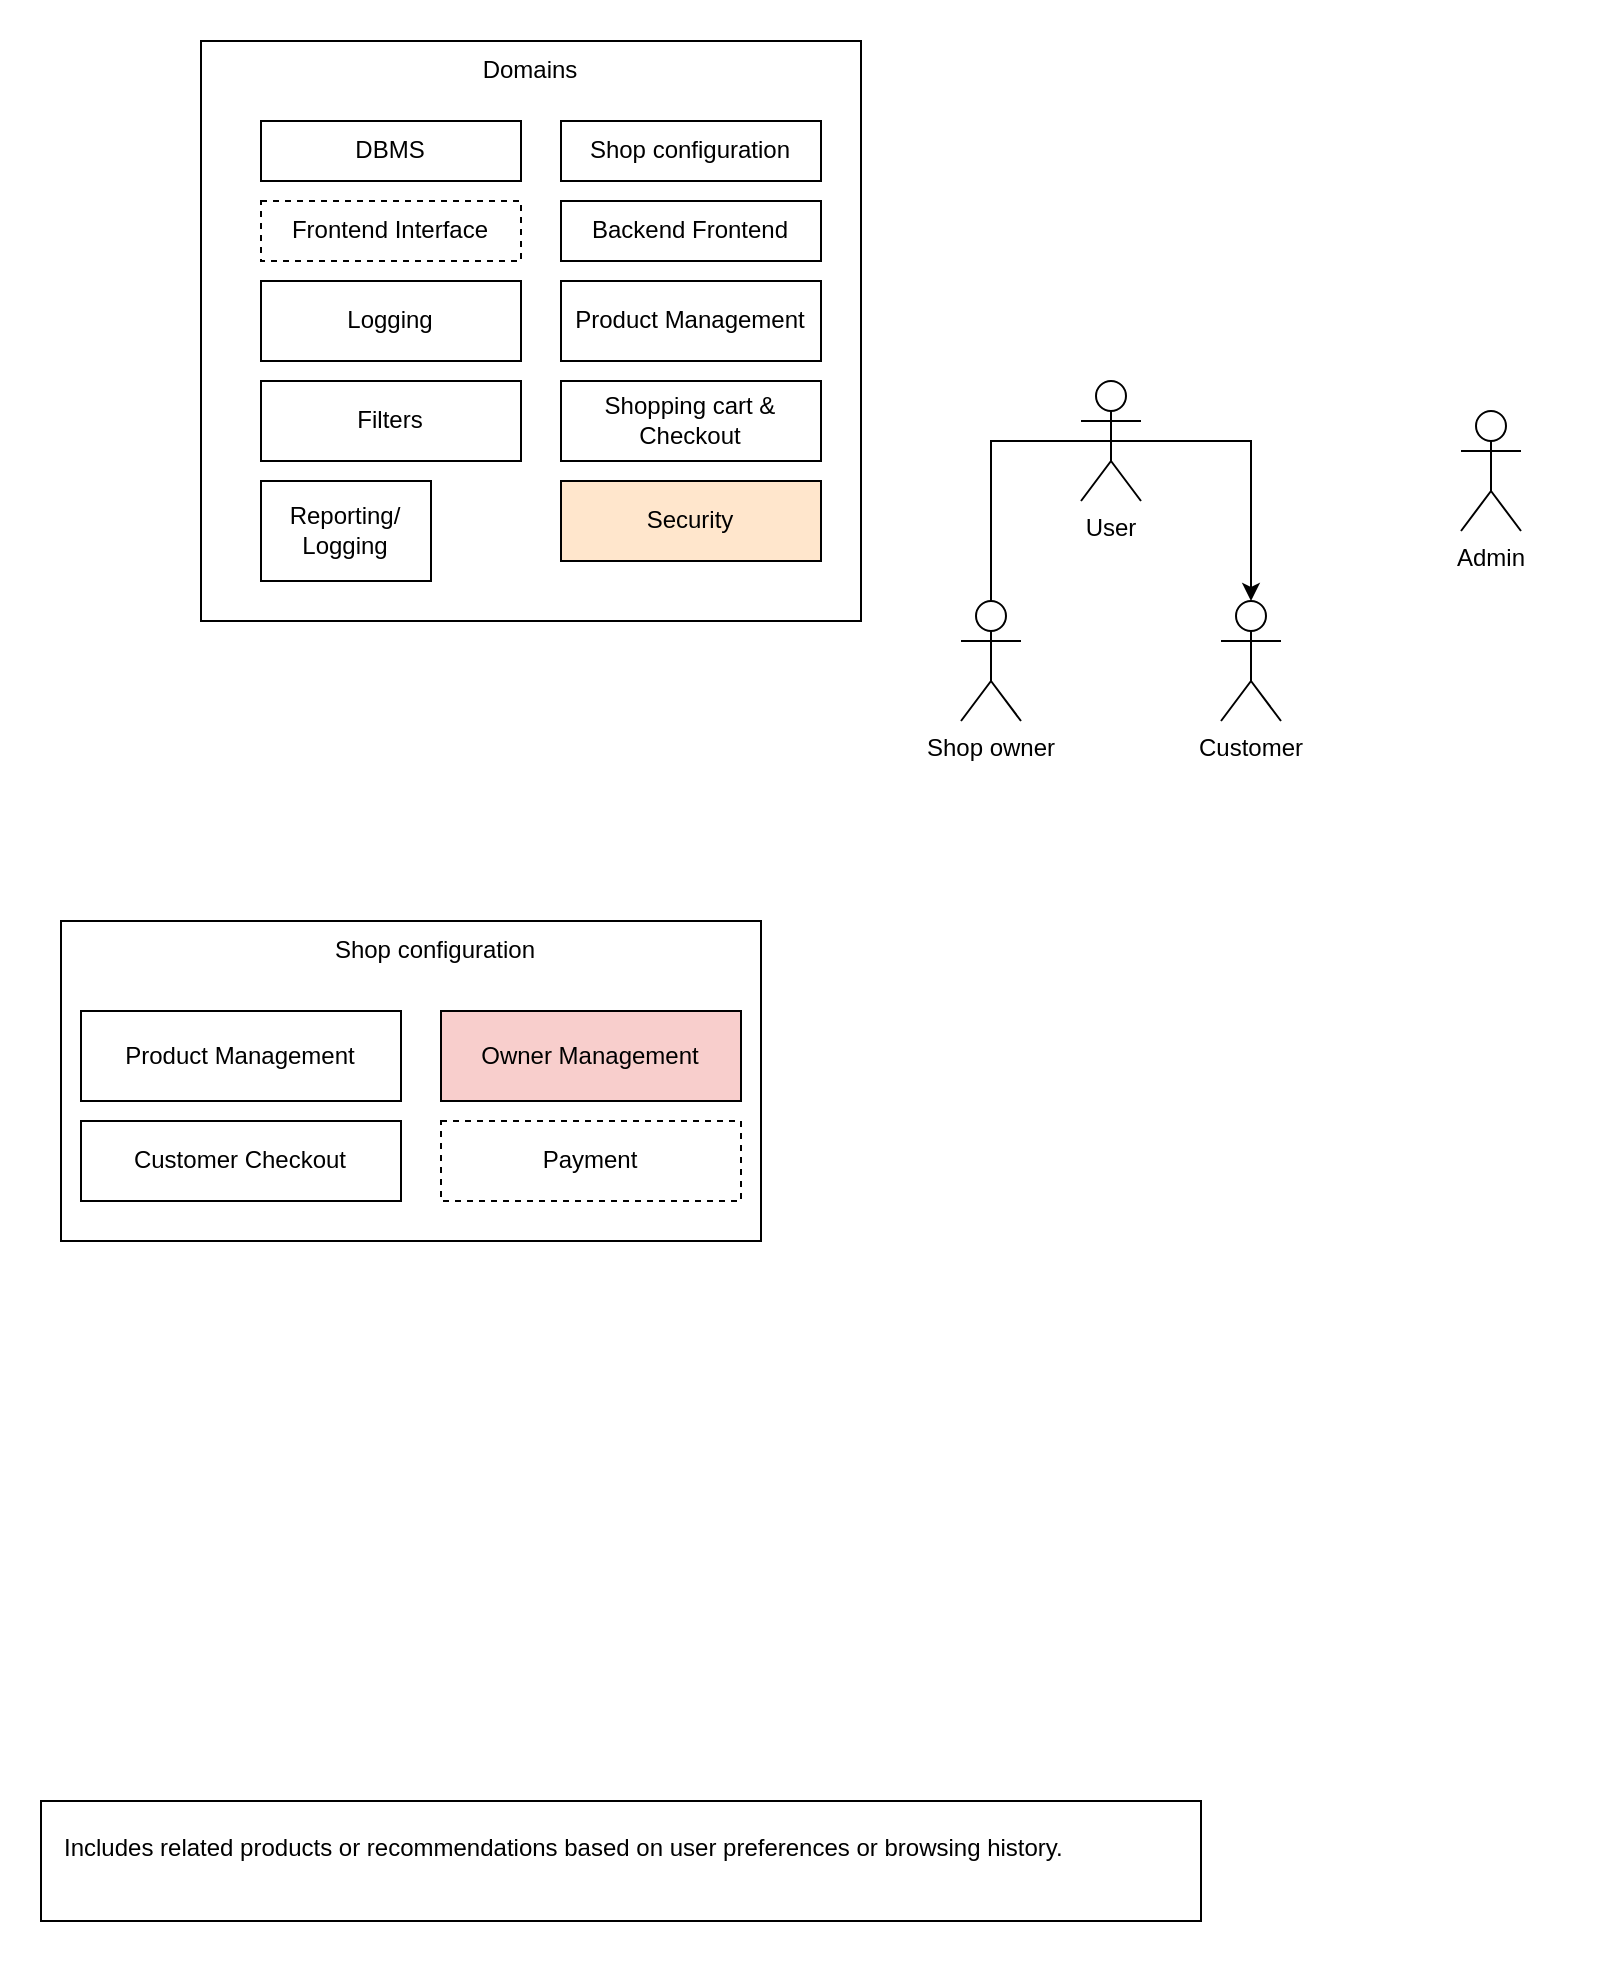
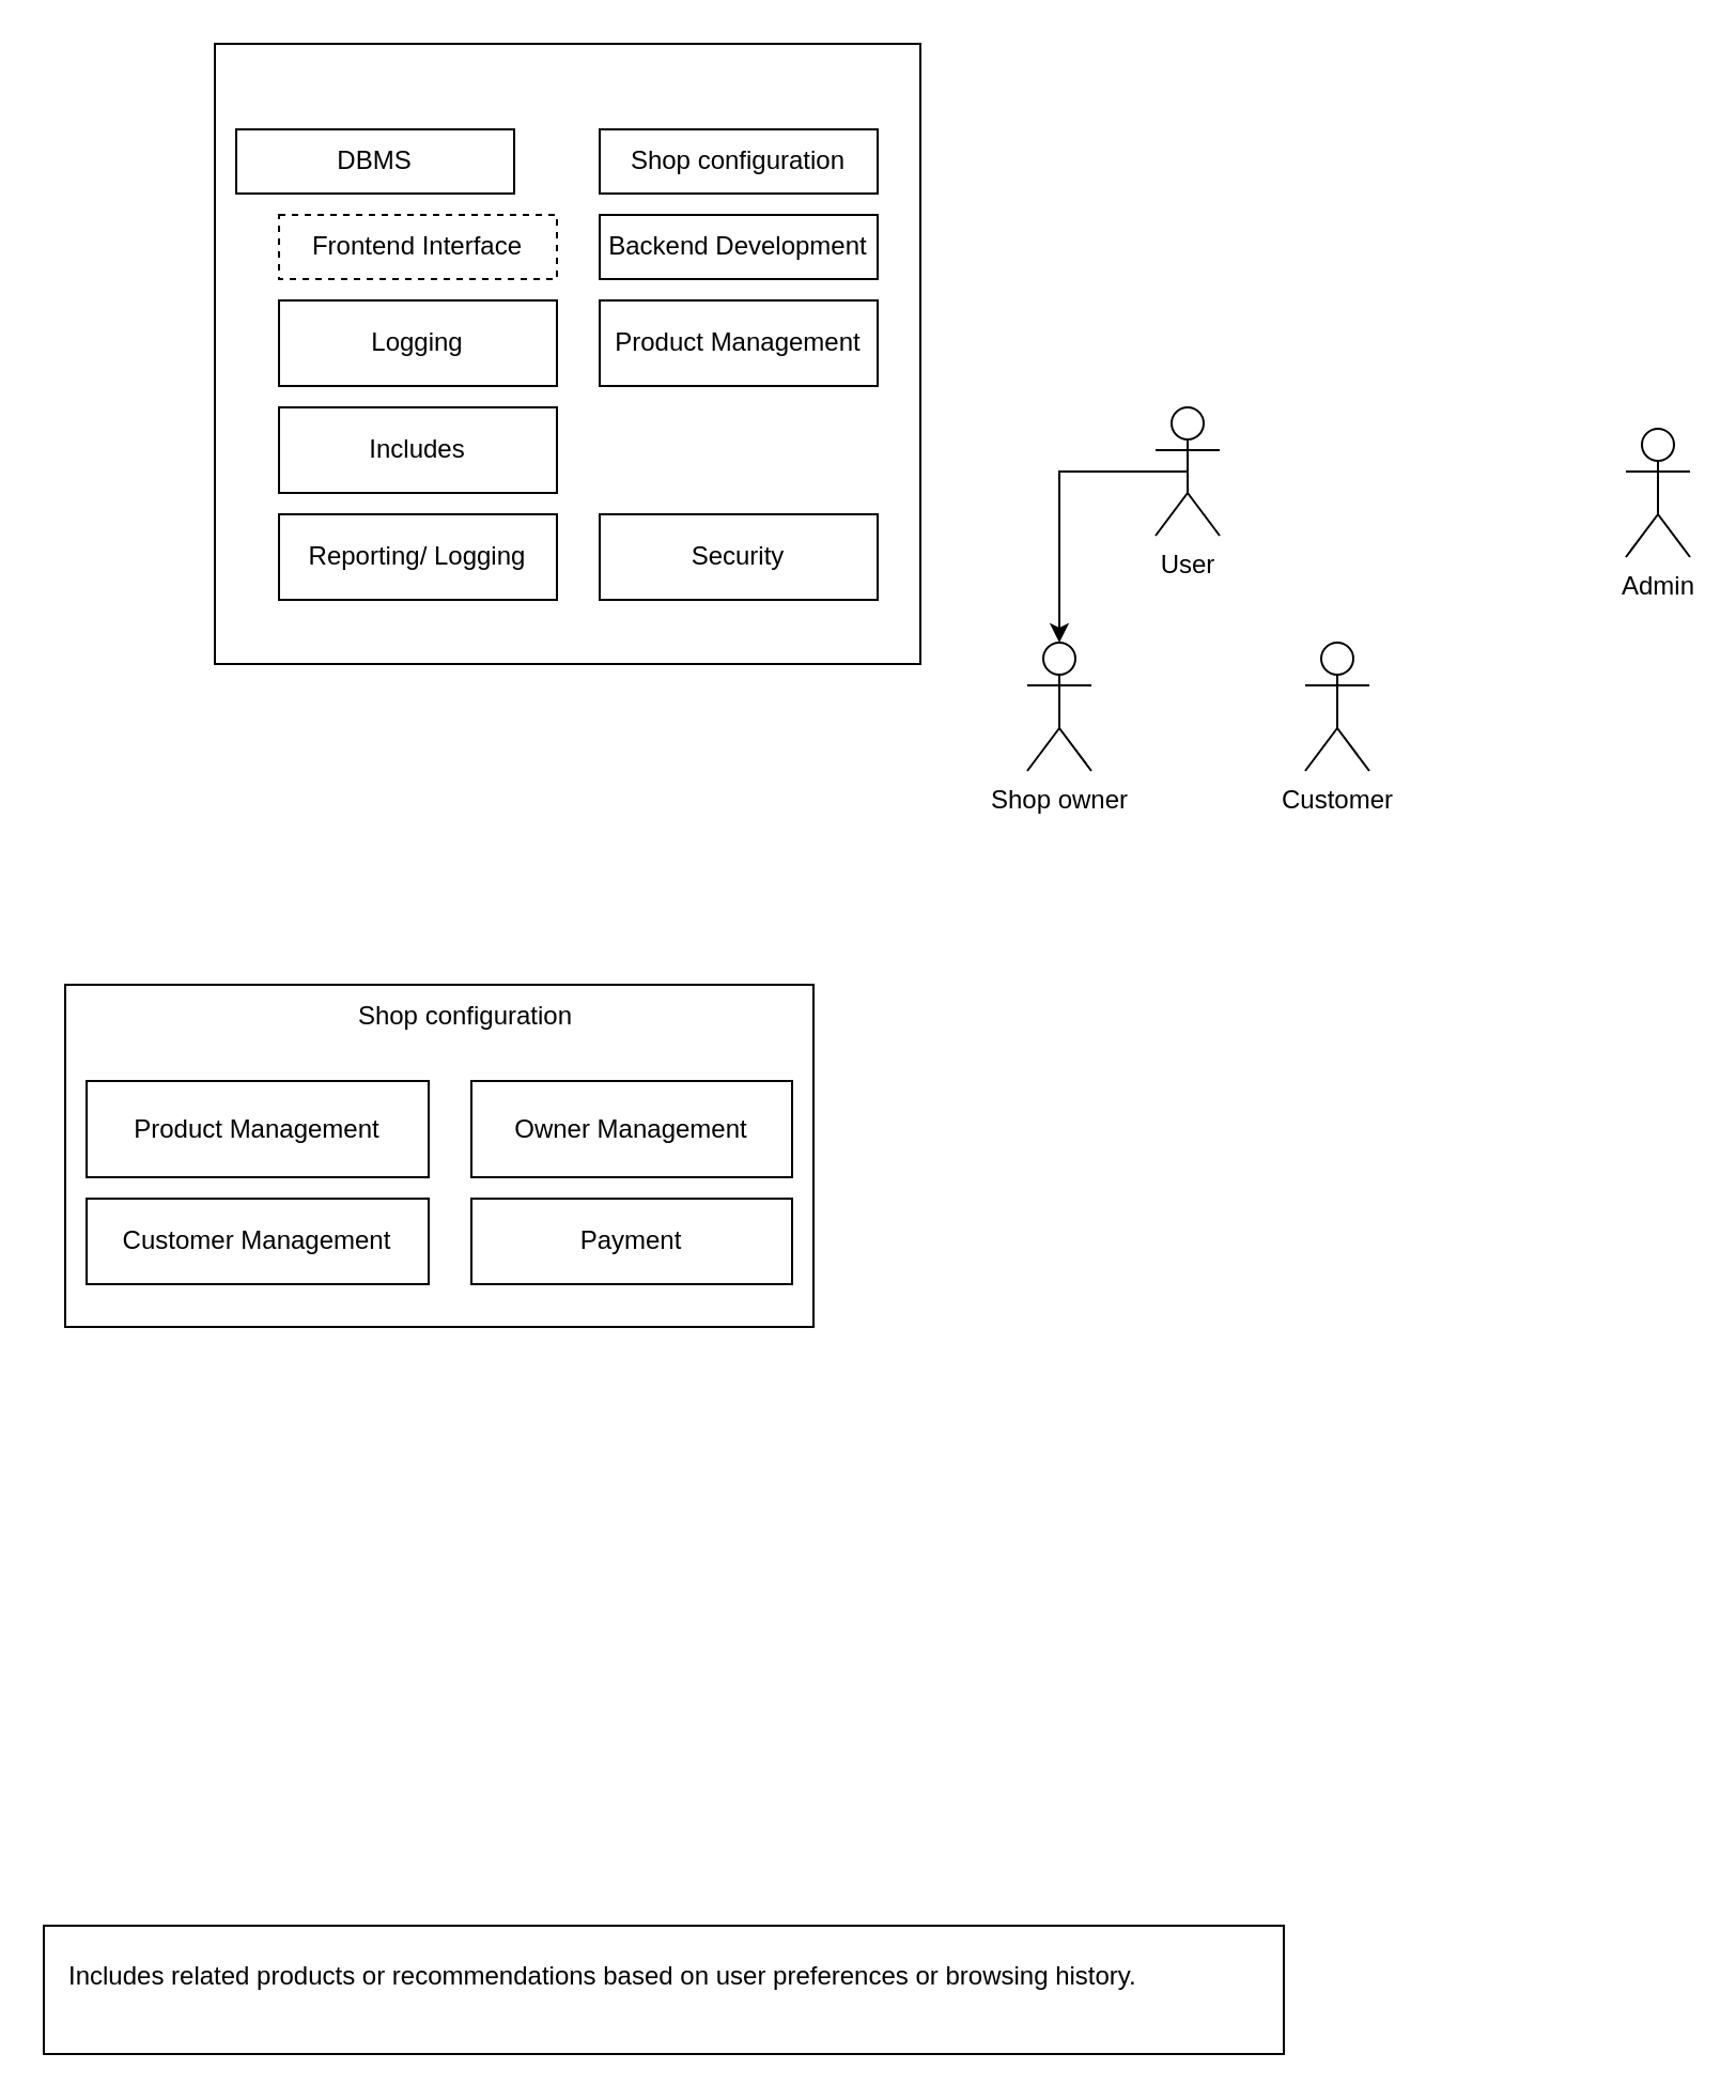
- <mxCell id="3" value="Domains" style="text;html=1;align=center;verticalAlign=middle;whiteSpace=wrap;rounded=0;" vertex="1" parent="1"><mxGeometry x="210" y="20" width="110" height="30" as="geometry" /></mxCell>
- <mxCell id="4" value="DBMS" style="rounded=0;whiteSpace=wrap;html=1;" vertex="1" parent="1"><mxGeometry x="130" y="60" width="130" height="30" as="geometry" /></mxCell>
+ <mxCell id="4" value="DBMS" style="rounded=0;whiteSpace=wrap;html=1;" vertex="1" parent="1"><mxGeometry x="110" y="60" width="130" height="30" as="geometry" /></mxCell>
- <mxCell id="10" value="Backend Frontend" style="rounded=0;whiteSpace=wrap;html=1;" vertex="1" parent="1"><mxGeometry x="280" y="100" width="130" height="30" as="geometry" /></mxCell>
+ <mxCell id="10" value="Backend Development" style="rounded=0;whiteSpace=wrap;html=1;" vertex="1" parent="1"><mxGeometry x="280" y="100" width="130" height="30" as="geometry" /></mxCell>
- <mxCell id="13" value="Filters" style="rounded=0;whiteSpace=wrap;html=1;" vertex="1" parent="1"><mxGeometry x="130" y="190" width="130" height="40" as="geometry" /></mxCell>
+ <mxCell id="13" value="Includes" style="rounded=0;whiteSpace=wrap;html=1;" vertex="1" parent="1"><mxGeometry x="130" y="190" width="130" height="40" as="geometry" /></mxCell>
- <mxCell id="14" value="Shopping cart &amp;amp; Checkout" style="rounded=0;whiteSpace=wrap;html=1;" vertex="1" parent="1"><mxGeometry x="280" y="190" width="130" height="40" as="geometry" /></mxCell>
- <mxCell id="6" style="edgeStyle=orthogonalEdgeStyle;rounded=0;orthogonalLoop=1;jettySize=auto;html=1;exitX=0.5;exitY=0.5;exitDx=0;exitDy=0;exitPerimeter=0;" edge="1" parent="1" source="7" target="17"><mxGeometry relative="1" as="geometry" /></mxCell>
- <mxCell id="18" value="Admin" style="shape=umlActor;verticalLabelPosition=bottom;verticalAlign=top;html=1;outlineConnect=0;" vertex="1" parent="1"><mxGeometry x="730" y="205" width="30" height="60" as="geometry" /></mxCell>
+ <mxCell id="18" value="Admin" style="shape=umlActor;verticalLabelPosition=bottom;verticalAlign=top;html=1;outlineConnect=0;" vertex="1" parent="1"><mxGeometry x="760" y="200" width="30" height="60" as="geometry" /></mxCell>
- <mxCell id="16" value="Security" style="rounded=0;whiteSpace=wrap;html=1;fillColor=#ffe6cc;" vertex="1" parent="1"><mxGeometry x="280" y="240" width="130" height="40" as="geometry" /></mxCell>
+ <mxCell id="16" value="Security" style="rounded=0;whiteSpace=wrap;html=1;" vertex="1" parent="1"><mxGeometry x="280" y="240" width="130" height="40" as="geometry" /></mxCell>
- <mxCell id="15" value="Reporting/ Logging" style="rounded=0;whiteSpace=wrap;html=1;" vertex="1" parent="1"><mxGeometry x="130" y="240" width="85" height="50" as="geometry" /></mxCell>
+ <mxCell id="15" value="Reporting/ Logging" style="rounded=0;whiteSpace=wrap;html=1;" vertex="1" parent="1"><mxGeometry x="130" y="240" width="130" height="40" as="geometry" /></mxCell>
- <mxCell id="19" style="edgeStyle=orthogonalEdgeStyle;rounded=0;orthogonalLoop=1;jettySize=auto;html=1;exitX=0.5;exitY=0.5;exitDx=0;exitDy=0;exitPerimeter=0;entryX=0.5;entryY=0;entryDx=0;entryDy=0;entryPerimeter=0;endArrow=none;" edge="1" parent="1" source="7" target="8"><mxGeometry relative="1" as="geometry" /></mxCell>
+ <mxCell id="19" style="edgeStyle=orthogonalEdgeStyle;rounded=0;orthogonalLoop=1;jettySize=auto;html=1;exitX=0.5;exitY=0.5;exitDx=0;exitDy=0;exitPerimeter=0;entryX=0.5;entryY=0;entryDx=0;entryDy=0;entryPerimeter=0;" edge="1" parent="1" source="7" target="8"><mxGeometry relative="1" as="geometry" /></mxCell>
- <mxCell id="23" value="Owner Management" style="rounded=0;whiteSpace=wrap;html=1;fillColor=#f8cecc;" vertex="1" parent="1"><mxGeometry x="220" y="505" width="150" height="45" as="geometry" /></mxCell>
+ <mxCell id="23" value="Owner Management" style="rounded=0;whiteSpace=wrap;html=1;" vertex="1" parent="1"><mxGeometry x="220" y="505" width="150" height="45" as="geometry" /></mxCell>
- <mxCell id="24" value="Customer Checkout" style="rounded=0;whiteSpace=wrap;html=1;" vertex="1" parent="1"><mxGeometry x="40" y="560" width="160" height="40" as="geometry" /></mxCell>
+ <mxCell id="24" value="Customer Management" style="rounded=0;whiteSpace=wrap;html=1;" vertex="1" parent="1"><mxGeometry x="40" y="560" width="160" height="40" as="geometry" /></mxCell>
- <mxCell id="25" value="Payment" style="rounded=0;whiteSpace=wrap;html=1;dashed=1;" vertex="1" parent="1"><mxGeometry x="220" y="560" width="150" height="40" as="geometry" /></mxCell>
+ <mxCell id="25" value="Payment" style="rounded=0;whiteSpace=wrap;html=1;" vertex="1" parent="1"><mxGeometry x="220" y="560" width="150" height="40" as="geometry" /></mxCell>
